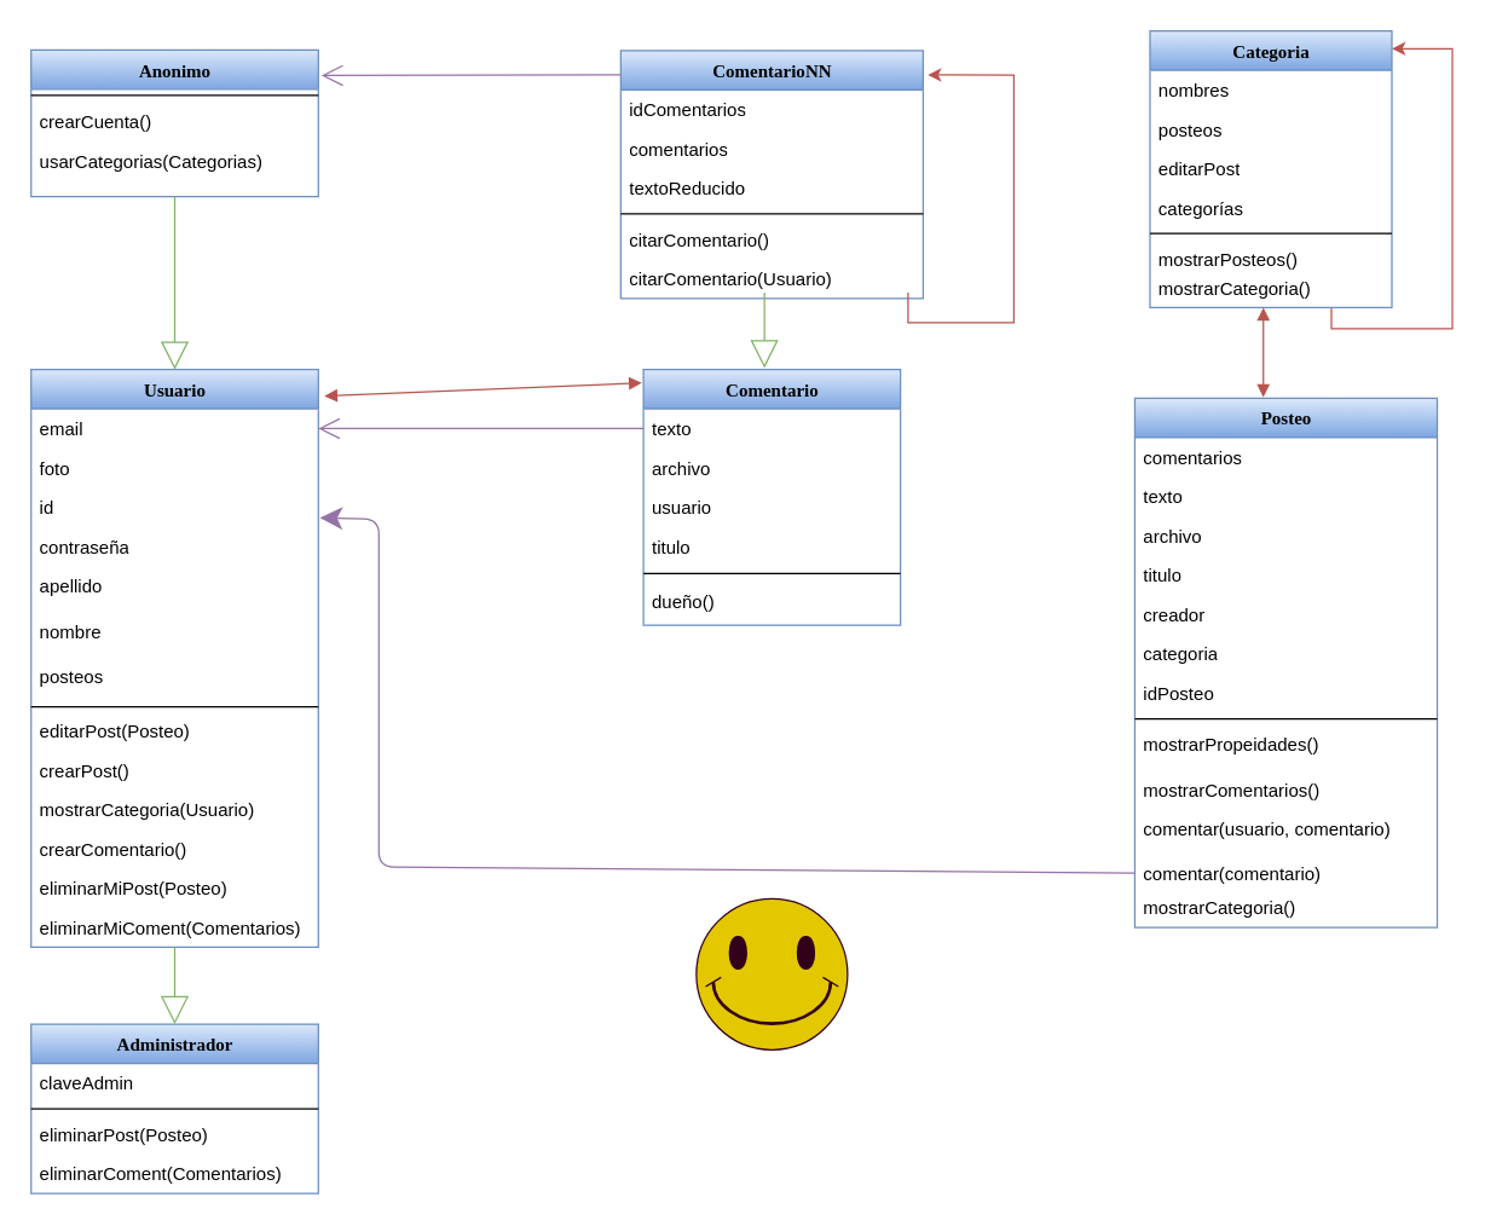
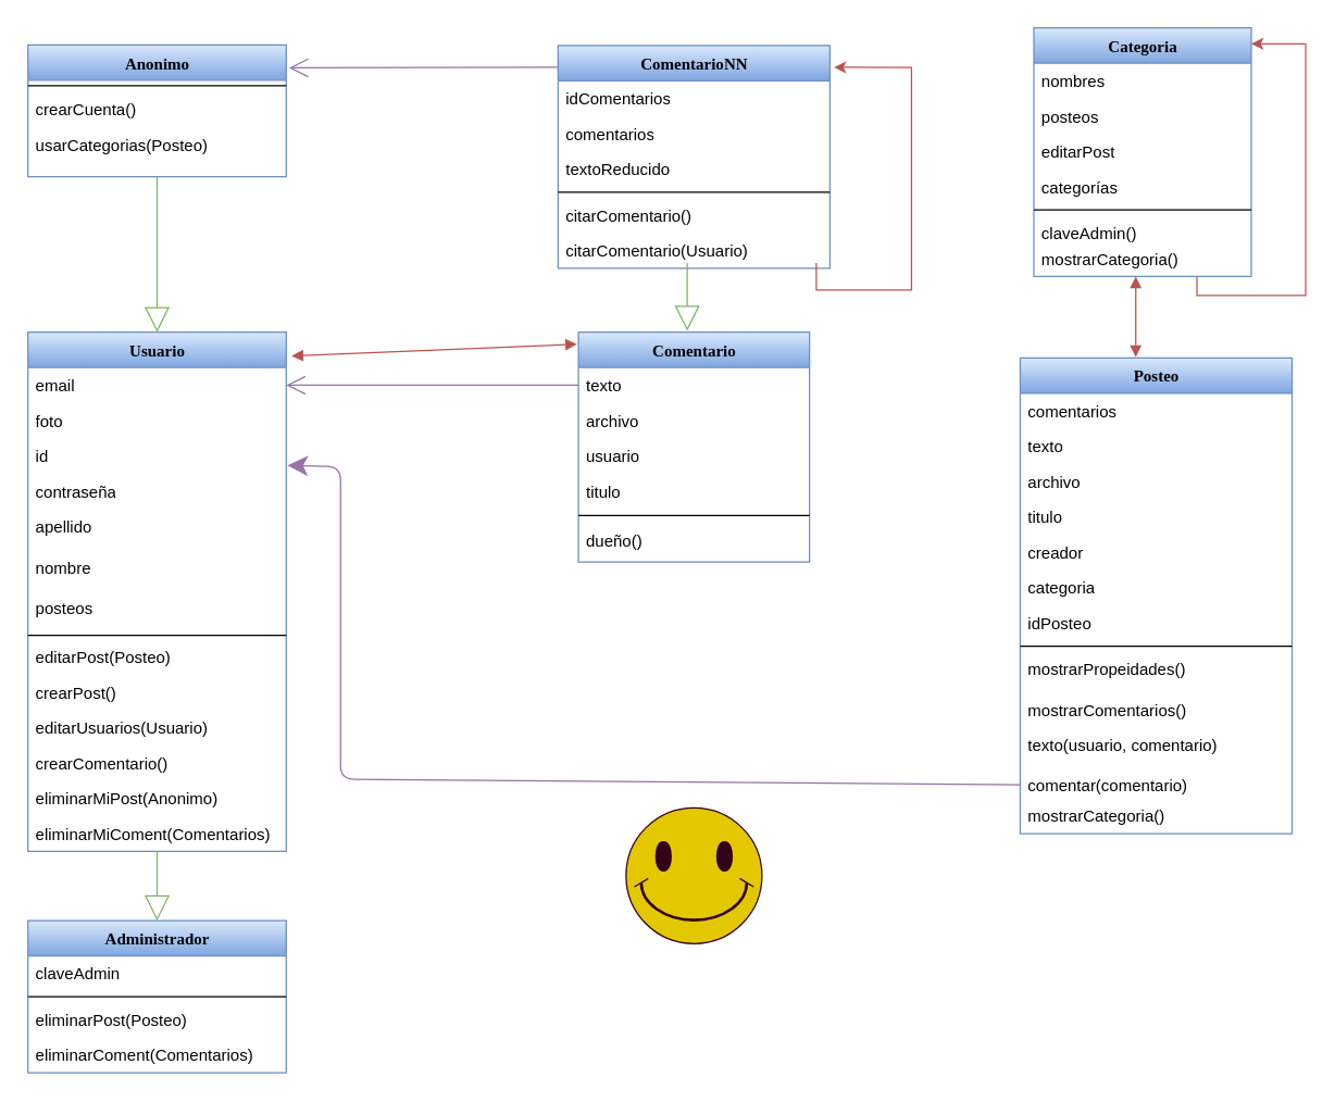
- <mxCell id="5" value="usarCategorias(Categorias)" style="text;html=1;strokeColor=none;fillColor=none;align=left;verticalAlign=top;spacingLeft=4;spacingRight=4;whiteSpace=wrap;overflow=hidden;rotatable=0;points=[[0,0.5],[1,0.5]];portConstraint=eastwest;" parent="2" vertex="1"><mxGeometry y="60" width="190" height="26" as="geometry" /></mxCell>
+ <mxCell id="5" value="usarCategorias(Posteo)" style="text;html=1;strokeColor=none;fillColor=none;align=left;verticalAlign=top;spacingLeft=4;spacingRight=4;whiteSpace=wrap;overflow=hidden;rotatable=0;points=[[0,0.5],[1,0.5]];portConstraint=eastwest;" parent="2" vertex="1"><mxGeometry y="60" width="190" height="26" as="geometry" /></mxCell>
- <mxCell id="40" value="mostrarPosteos()" style="text;html=1;strokeColor=none;fillColor=none;align=left;verticalAlign=top;spacingLeft=4;spacingRight=4;whiteSpace=wrap;overflow=hidden;rotatable=0;points=[[0,0.5],[1,0.5]];portConstraint=eastwest;" parent="34" vertex="1"><mxGeometry y="138" width="160" height="26" as="geometry" /></mxCell>
+ <mxCell id="40" value="claveAdmin()" style="text;html=1;strokeColor=none;fillColor=none;align=left;verticalAlign=top;spacingLeft=4;spacingRight=4;whiteSpace=wrap;overflow=hidden;rotatable=0;points=[[0,0.5],[1,0.5]];portConstraint=eastwest;" parent="34" vertex="1"><mxGeometry y="138" width="160" height="26" as="geometry" /></mxCell>
- <mxCell id="29" value="mostrarCategoria(Usuario)" style="text;html=1;strokeColor=none;fillColor=none;align=left;verticalAlign=top;spacingLeft=4;spacingRight=4;whiteSpace=wrap;overflow=hidden;rotatable=0;points=[[0,0.5],[1,0.5]];portConstraint=eastwest;" parent="18" vertex="1"><mxGeometry y="278" width="190" height="26" as="geometry" /></mxCell>
+ <mxCell id="29" value="editarUsuarios(Usuario)" style="text;html=1;strokeColor=none;fillColor=none;align=left;verticalAlign=top;spacingLeft=4;spacingRight=4;whiteSpace=wrap;overflow=hidden;rotatable=0;points=[[0,0.5],[1,0.5]];portConstraint=eastwest;" parent="18" vertex="1"><mxGeometry y="278" width="190" height="26" as="geometry" /></mxCell>
- <mxCell id="17" value="comentar(usuario, comentario)&lt;br&gt;&lt;br&gt;" style="text;html=1;strokeColor=none;fillColor=none;align=left;verticalAlign=top;spacingLeft=4;spacingRight=4;whiteSpace=wrap;overflow=hidden;rotatable=0;points=[[0,0.5],[1,0.5]];portConstraint=eastwest;" parent="6" vertex="1"><mxGeometry y="272" width="200" height="18" as="geometry" /></mxCell>
+ <mxCell id="17" value="texto(usuario, comentario)&lt;br&gt;&lt;br&gt;" style="text;html=1;strokeColor=none;fillColor=none;align=left;verticalAlign=top;spacingLeft=4;spacingRight=4;whiteSpace=wrap;overflow=hidden;rotatable=0;points=[[0,0.5],[1,0.5]];portConstraint=eastwest;" parent="6" vertex="1"><mxGeometry y="272" width="200" height="18" as="geometry" /></mxCell>
- <mxCell id="31" value="eliminarMiPost(Posteo)" style="text;html=1;strokeColor=none;fillColor=none;align=left;verticalAlign=top;spacingLeft=4;spacingRight=4;whiteSpace=wrap;overflow=hidden;rotatable=0;points=[[0,0.5],[1,0.5]];portConstraint=eastwest;" parent="18" vertex="1"><mxGeometry y="330" width="190" height="26" as="geometry" /></mxCell>
+ <mxCell id="31" value="eliminarMiPost(Anonimo)" style="text;html=1;strokeColor=none;fillColor=none;align=left;verticalAlign=top;spacingLeft=4;spacingRight=4;whiteSpace=wrap;overflow=hidden;rotatable=0;points=[[0,0.5],[1,0.5]];portConstraint=eastwest;" parent="18" vertex="1"><mxGeometry y="330" width="190" height="26" as="geometry" /></mxCell>
